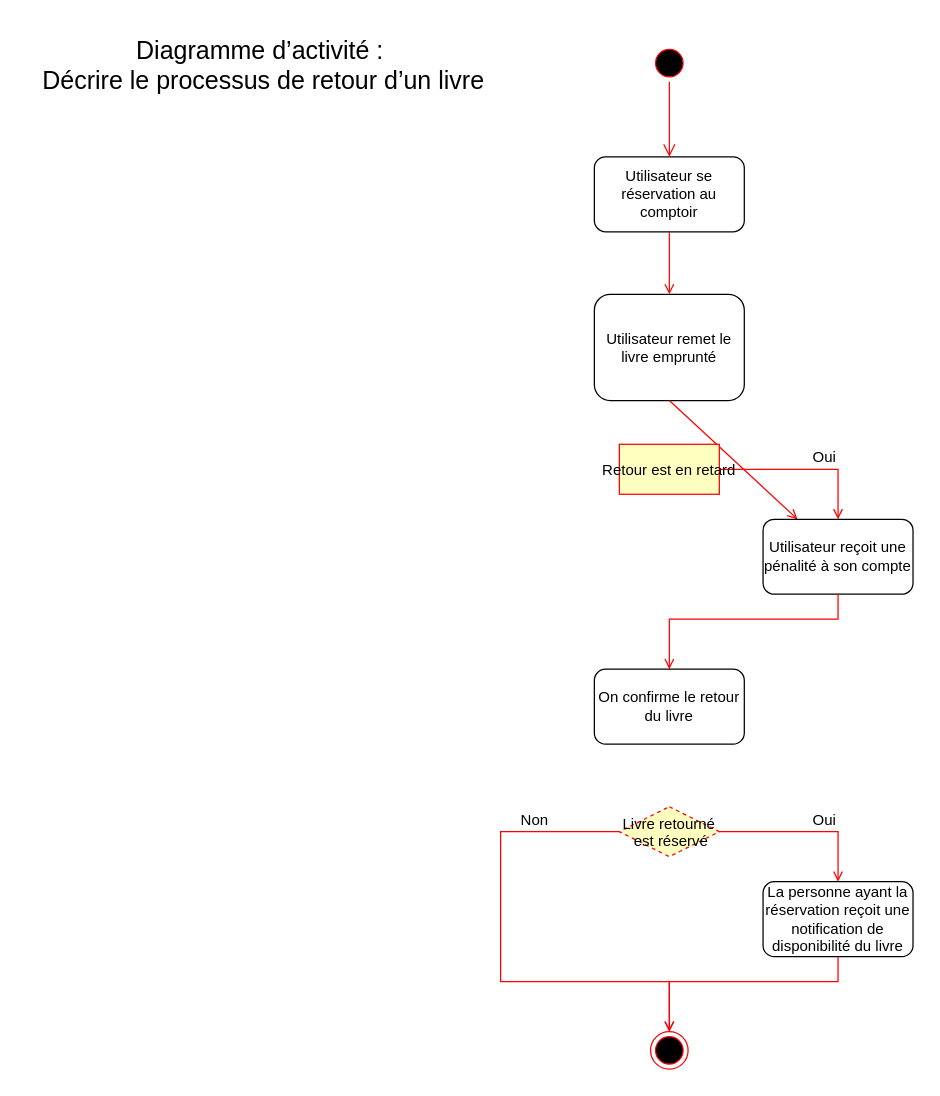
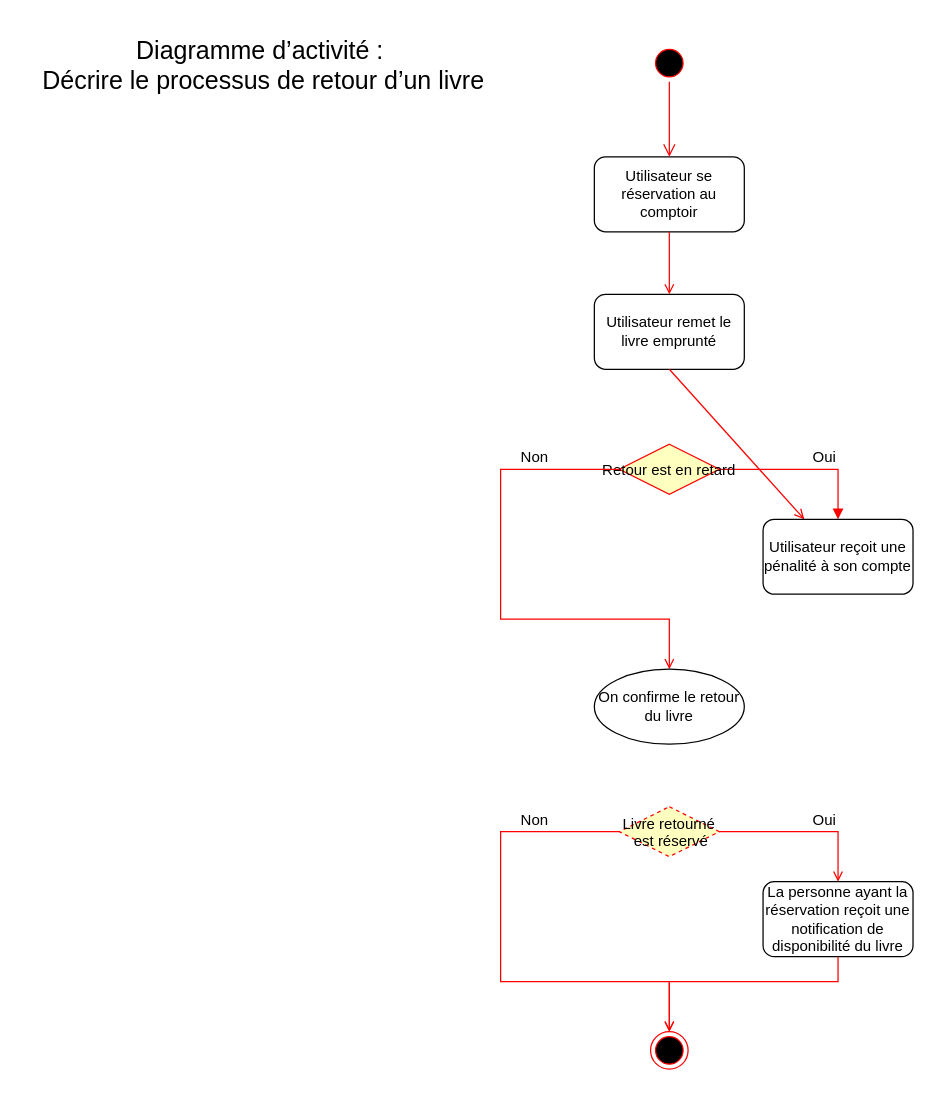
- <mxCell id="5" value="Utilisateur remet le livre emprunté" style="rounded=1;whiteSpace=wrap;html=1;" vertex="1" parent="1"><mxGeometry x="475" y="235" width="120" height="85" as="geometry" /></mxCell>
+ <mxCell id="5" value="Utilisateur remet le livre emprunté" style="rounded=1;whiteSpace=wrap;html=1;" vertex="1" parent="1"><mxGeometry x="475" y="235" width="120" height="60" as="geometry" /></mxCell>
- <mxCell id="11" value="Retour est en retard" style="fillColor=#ffffc0;strokeColor=#ff0000;rounded=0;" vertex="1" parent="1"><mxGeometry x="495" y="355" width="80" height="40" as="geometry" /></mxCell>
+ <mxCell id="11" value="Retour est en retard" style="rhombus;fillColor=#ffffc0;strokeColor=#ff0000;" vertex="1" parent="1"><mxGeometry x="495" y="355" width="80" height="40" as="geometry" /></mxCell>
- <mxCell id="8" value="" style="endArrow=open;strokeColor=#FF0000;endFill=1;rounded=0;exitX=1;exitY=0.5;exitDx=0;exitDy=0;entryX=0.5;entryY=0;entryDx=0;entryDy=0;" edge="1" parent="1" source="11" target="10"><mxGeometry relative="1" as="geometry"><mxPoint x="595" y="355" as="sourcePoint" /><mxPoint x="700" y="355" as="targetPoint" /><Array as="points"><mxPoint x="670" y="375" /></Array></mxGeometry></mxCell>
+ <mxCell id="8" value="" style="endArrow=block;strokeColor=#FF0000;endFill=1;rounded=0;exitX=1;exitY=0.5;exitDx=0;exitDy=0;entryX=0.5;entryY=0;entryDx=0;entryDy=0;" edge="1" parent="1" source="11" target="10"><mxGeometry relative="1" as="geometry"><mxPoint x="595" y="355" as="sourcePoint" /><mxPoint x="700" y="355" as="targetPoint" /><Array as="points"><mxPoint x="670" y="375" /></Array></mxGeometry></mxCell>
+ <mxCell id="12" value="" style="endArrow=open;strokeColor=#FF0000;endFill=1;rounded=0;exitX=0;exitY=0.5;exitDx=0;exitDy=0;entryX=0.5;entryY=0;entryDx=0;entryDy=0;" edge="1" parent="1" source="11" target="16"><mxGeometry relative="1" as="geometry"><mxPoint x="430" y="335" as="sourcePoint" /><mxPoint x="400" y="415" as="targetPoint" /><Array as="points"><mxPoint x="400" y="375" /><mxPoint x="400" y="495" /><mxPoint x="535" y="495" /></Array></mxGeometry></mxCell>
+ <mxCell id="13" value="Non" style="edgeLabel;html=1;align=center;verticalAlign=middle;resizable=0;points=[];fontSize=12;" connectable="0" vertex="1" parent="12"><mxGeometry x="0.232" y="4" relative="1" as="geometry"><mxPoint x="1" y="-126" as="offset" /></mxGeometry></mxCell>
- <mxCell id="15" value="" style="endArrow=open;strokeColor=#FF0000;endFill=1;rounded=0;exitX=0.5;exitY=1;exitDx=0;exitDy=0;entryX=0.5;entryY=0;entryDx=0;entryDy=0;" edge="1" parent="1" source="10" target="16"><mxGeometry relative="1" as="geometry"><mxPoint x="915" y="395" as="sourcePoint" /><Array as="points"><mxPoint x="670" y="495" /><mxPoint x="535" y="495" /></Array><mxPoint x="535" y="555" as="targetPoint" /></mxGeometry></mxCell>
- <mxCell id="16" value="On confirme le retour du livre" style="rounded=1;whiteSpace=wrap;html=1;" vertex="1" parent="1"><mxGeometry x="475" y="535" width="120" height="60" as="geometry" /></mxCell>
+ <mxCell id="16" value="On confirme le retour du livre" style="ellipse;whiteSpace=wrap;html=1;" vertex="1" parent="1"><mxGeometry x="475" y="535" width="120" height="60" as="geometry" /></mxCell>
